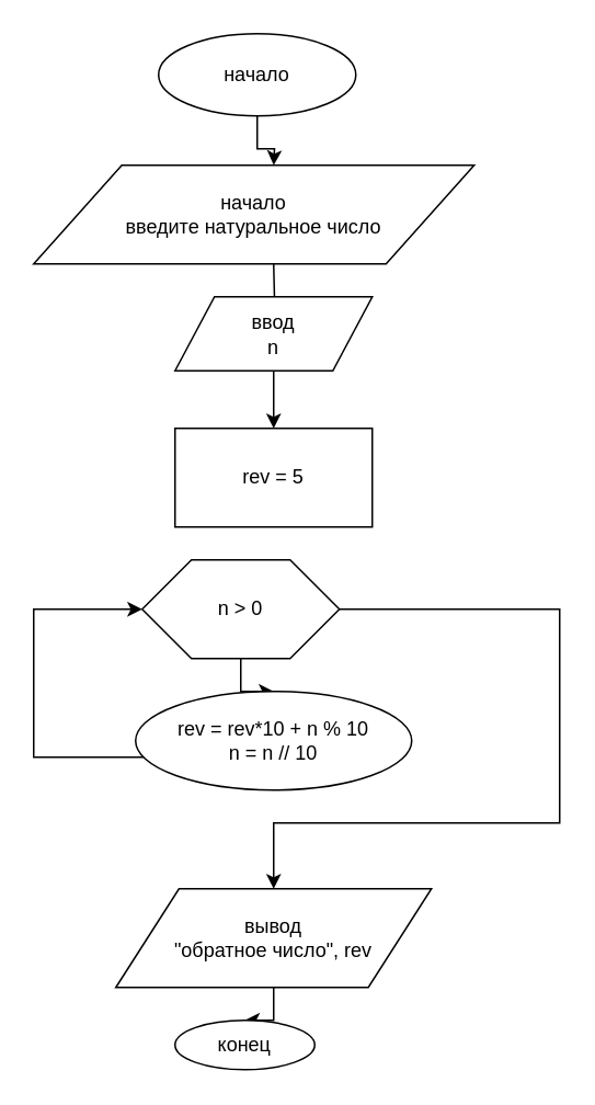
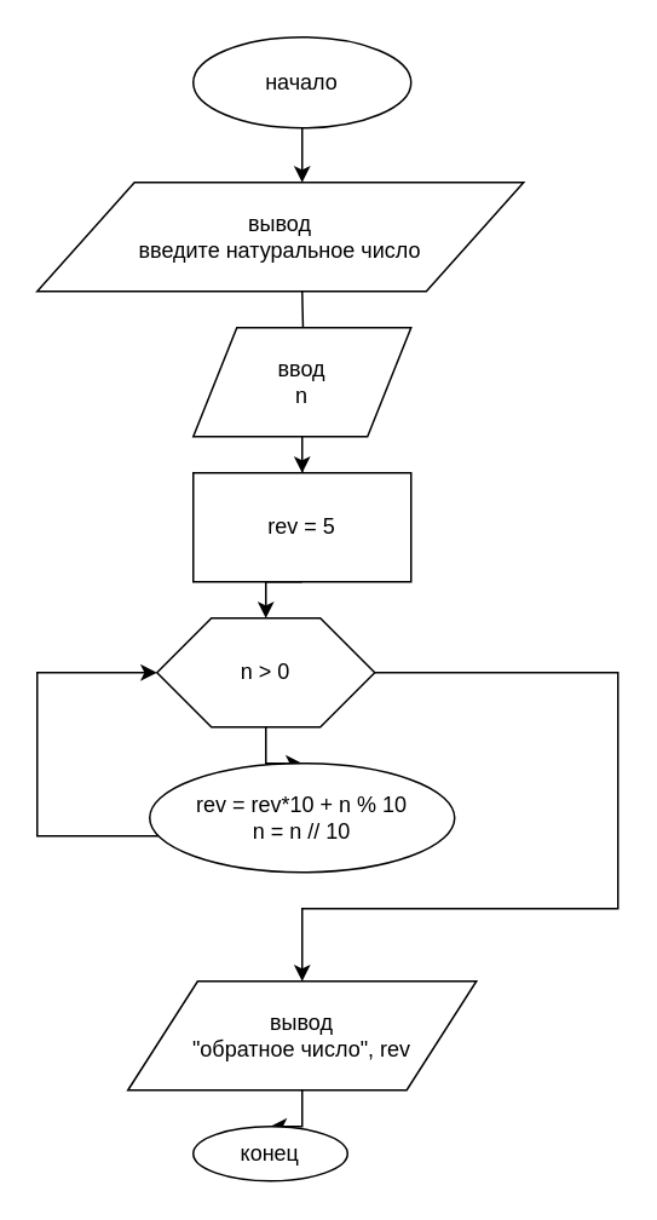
- <mxCell id="3" value="начало" style="ellipse;whiteSpace=wrap;html=1;" vertex="1" parent="1"><mxGeometry x="96" y="20" width="120" height="50" as="geometry" /></mxCell>
+ <mxCell id="3" value="начало" style="ellipse;whiteSpace=wrap;html=1;" vertex="1" parent="1"><mxGeometry x="106" y="20" width="120" height="50" as="geometry" /></mxCell>
- <mxCell id="5" value="&lt;div&gt;начало&lt;/div&gt;&lt;div&gt;введите натуральное число&lt;br&gt;&lt;/div&gt;" style="shape=parallelogram;perimeter=parallelogramPerimeter;whiteSpace=wrap;html=1;" vertex="1" parent="1"><mxGeometry x="20" y="100" width="268" height="60" as="geometry" /></mxCell>
+ <mxCell id="5" value="&lt;div&gt;вывод&lt;/div&gt;&lt;div&gt;введите натуральное число&lt;br&gt;&lt;/div&gt;" style="shape=parallelogram;perimeter=parallelogramPerimeter;whiteSpace=wrap;html=1;" vertex="1" parent="1"><mxGeometry x="20" y="100" width="268" height="60" as="geometry" /></mxCell>
- <mxCell id="7" value="&lt;div&gt;ввод&lt;/div&gt;&lt;div&gt;n&lt;br&gt;&lt;/div&gt;" style="shape=parallelogram;perimeter=parallelogramPerimeter;whiteSpace=wrap;html=1;" vertex="1" parent="1"><mxGeometry x="106" y="180" width="120" height="45" as="geometry" /></mxCell>
+ <mxCell id="7" value="&lt;div&gt;ввод&lt;/div&gt;&lt;div&gt;n&lt;br&gt;&lt;/div&gt;" style="shape=parallelogram;perimeter=parallelogramPerimeter;whiteSpace=wrap;html=1;" vertex="1" parent="1"><mxGeometry x="106" y="180" width="120" height="60" as="geometry" /></mxCell>
+ <mxCell id="11" style="edgeStyle=orthogonalEdgeStyle;rounded=0;orthogonalLoop=1;jettySize=auto;html=1;exitX=0.5;exitY=1;exitDx=0;exitDy=0;entryX=0.5;entryY=0;entryDx=0;entryDy=0;" edge="1" parent="1" source="12" target="15"><mxGeometry relative="1" as="geometry" /></mxCell>
